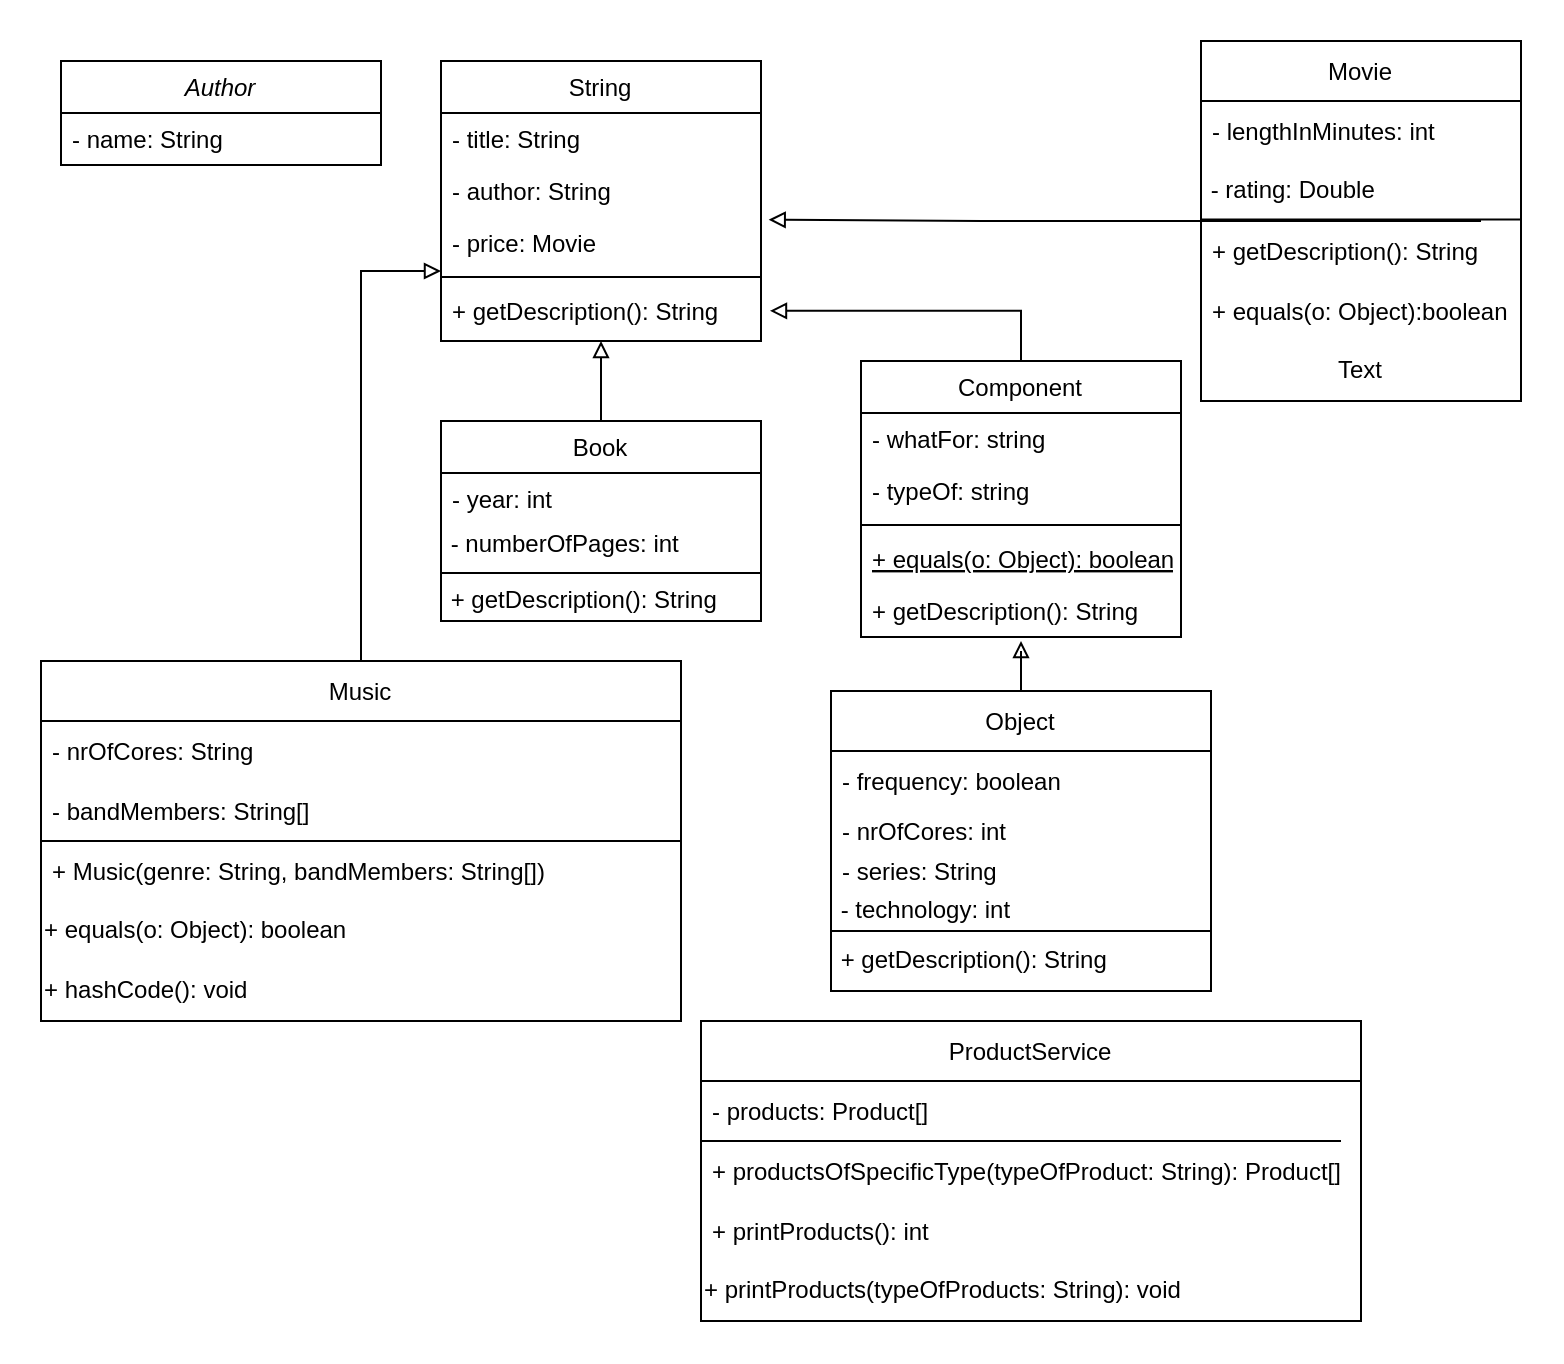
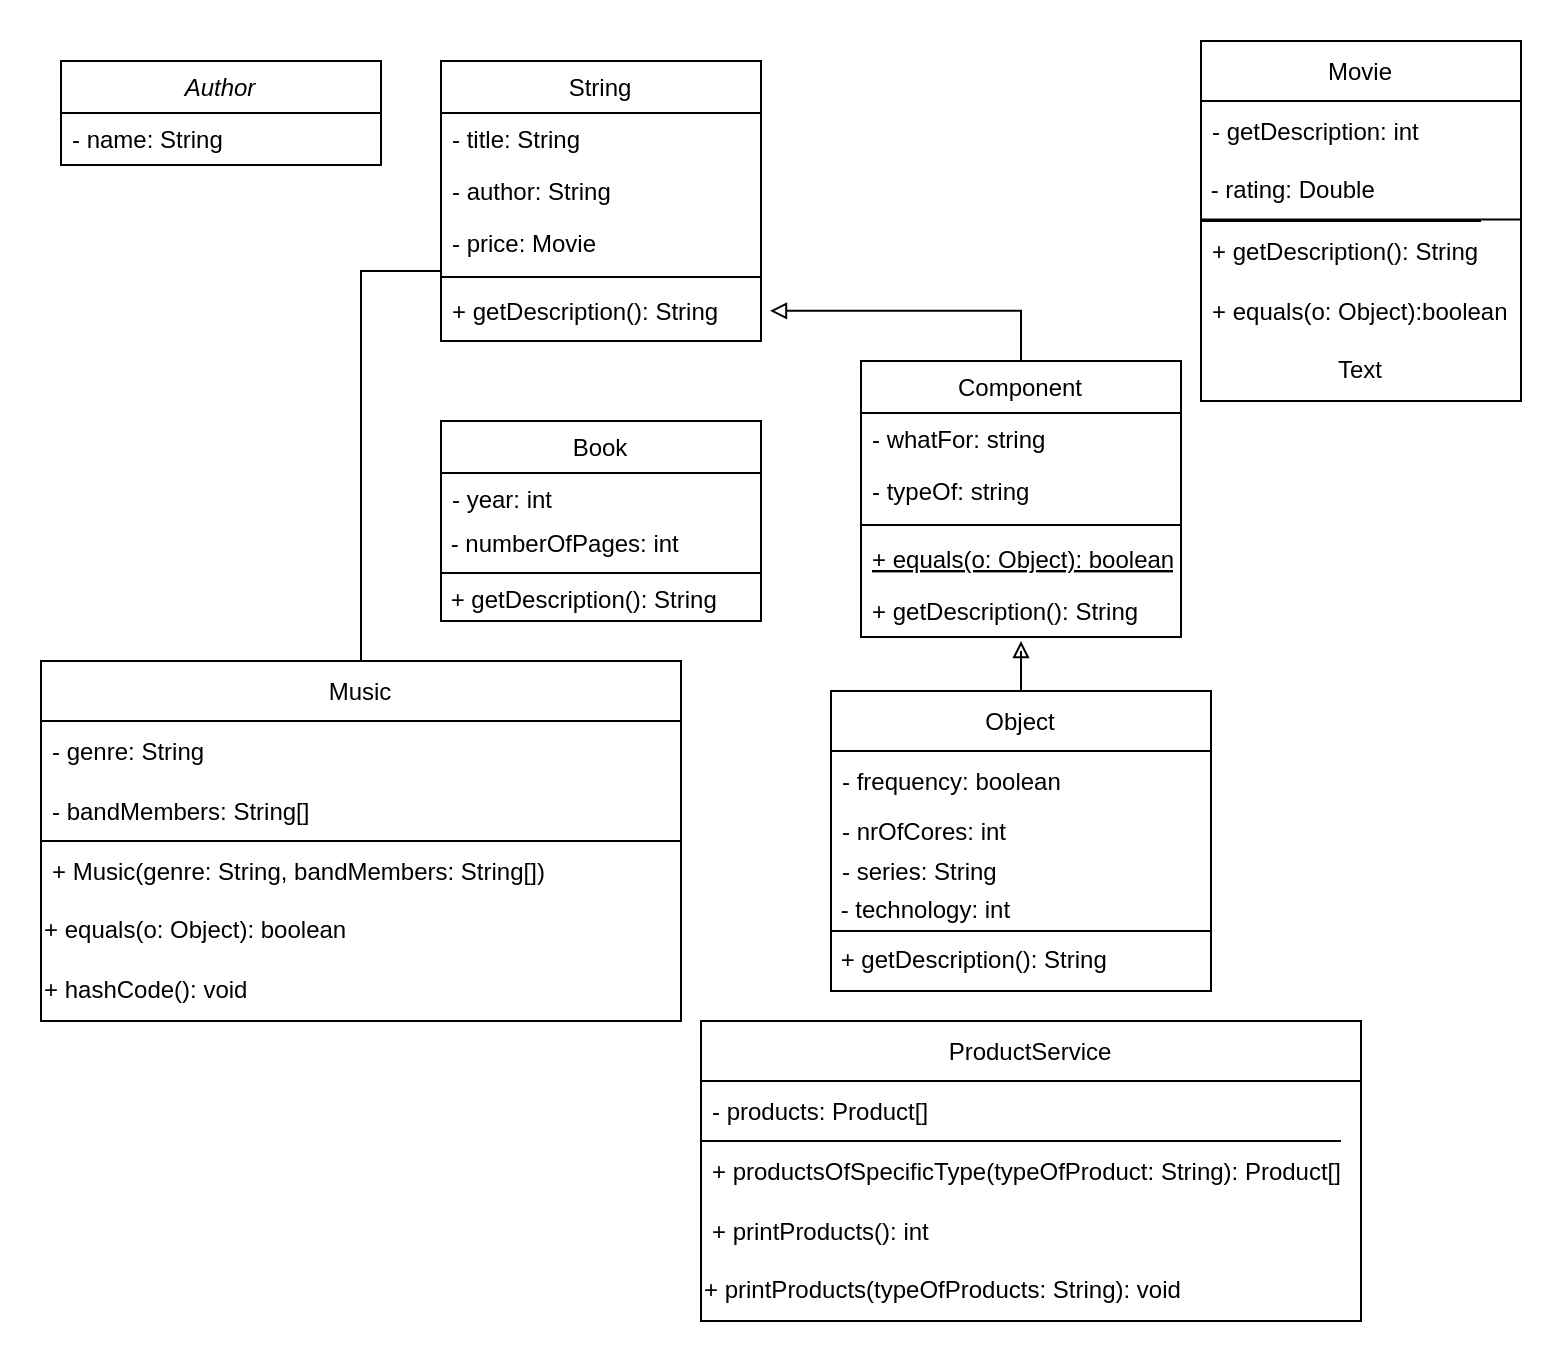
- <mxCell id="33" value="- lengthInMinutes: int" style="text;strokeColor=none;fillColor=none;align=left;verticalAlign=middle;spacingLeft=4;spacingRight=4;overflow=hidden;points=[[0,0.5],[1,0.5]];portConstraint=eastwest;rotatable=0;fontColor=default;" vertex="1" parent="32"><mxGeometry y="30" width="160" height="30" as="geometry" /></mxCell>
+ <mxCell id="33" value="- getDescription: int" style="text;strokeColor=none;fillColor=none;align=left;verticalAlign=middle;spacingLeft=4;spacingRight=4;overflow=hidden;points=[[0,0.5],[1,0.5]];portConstraint=eastwest;rotatable=0;fontColor=default;" vertex="1" parent="32"><mxGeometry y="30" width="160" height="30" as="geometry" /></mxCell>
- <mxCell id="31" style="edgeStyle=orthogonalEdgeStyle;rounded=0;orthogonalLoop=1;jettySize=auto;html=1;entryX=1.024;entryY=0.053;entryDx=0;entryDy=0;entryPerimeter=0;labelBackgroundColor=default;fontColor=default;endArrow=block;endFill=0;strokeColor=default;" edge="1" parent="1" source="32" target="20"><mxGeometry relative="1" as="geometry" /></mxCell>
- <mxCell id="40" style="edgeStyle=orthogonalEdgeStyle;rounded=0;orthogonalLoop=1;jettySize=auto;html=1;entryX=0;entryY=0.75;entryDx=0;entryDy=0;labelBackgroundColor=default;fontColor=default;endArrow=block;endFill=0;strokeColor=default;" edge="1" parent="1" source="41" target="17"><mxGeometry relative="1" as="geometry" /></mxCell>
+ <mxCell id="40" style="edgeStyle=orthogonalEdgeStyle;rounded=0;orthogonalLoop=1;jettySize=auto;html=1;entryX=0;entryY=0.75;entryDx=0;entryDy=0;labelBackgroundColor=default;fontColor=default;endArrow=none;endFill=0;strokeColor=default;" edge="1" parent="1" source="41" target="17"><mxGeometry relative="1" as="geometry" /></mxCell>
- <mxCell id="11" style="edgeStyle=orthogonalEdgeStyle;rounded=0;orthogonalLoop=1;jettySize=auto;html=1;entryX=0.5;entryY=1;entryDx=0;entryDy=0;fontColor=default;endArrow=block;endFill=0;strokeColor=default;labelBackgroundColor=default;" edge="1" parent="1" source="12" target="17"><mxGeometry relative="1" as="geometry" /></mxCell>
- <mxCell id="42" value="- nrOfCores: String" style="text;strokeColor=none;fillColor=none;align=left;verticalAlign=middle;spacingLeft=4;spacingRight=4;overflow=hidden;points=[[0,0.5],[1,0.5]];portConstraint=eastwest;rotatable=0;fontColor=default;" vertex="1" parent="41"><mxGeometry y="30" width="320" height="30" as="geometry" /></mxCell>
+ <mxCell id="42" value="- genre: String" style="text;strokeColor=none;fillColor=none;align=left;verticalAlign=middle;spacingLeft=4;spacingRight=4;overflow=hidden;points=[[0,0.5],[1,0.5]];portConstraint=eastwest;rotatable=0;fontColor=default;" vertex="1" parent="41"><mxGeometry y="30" width="320" height="30" as="geometry" /></mxCell>
